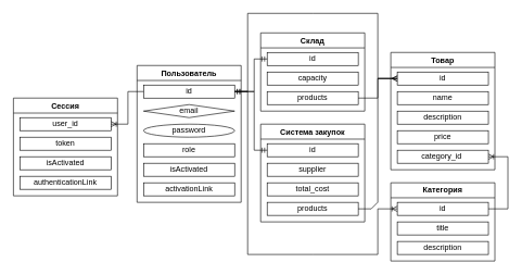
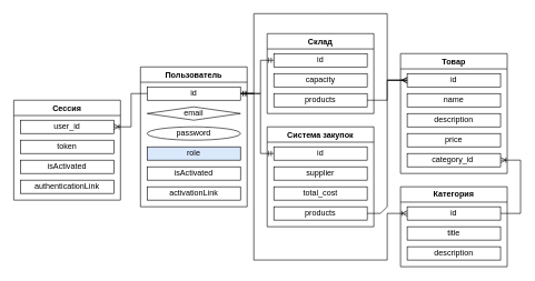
- <mxCell id="6" value="role" style="rounded=0;whiteSpace=wrap;html=1;" vertex="1" parent="2"><mxGeometry x="10" y="120" width="140" height="20" as="geometry" /></mxCell>
+ <mxCell id="6" value="role" style="rounded=0;whiteSpace=wrap;html=1;fillColor=#dae8fc;" vertex="1" parent="2"><mxGeometry x="10" y="120" width="140" height="20" as="geometry" /></mxCell>
